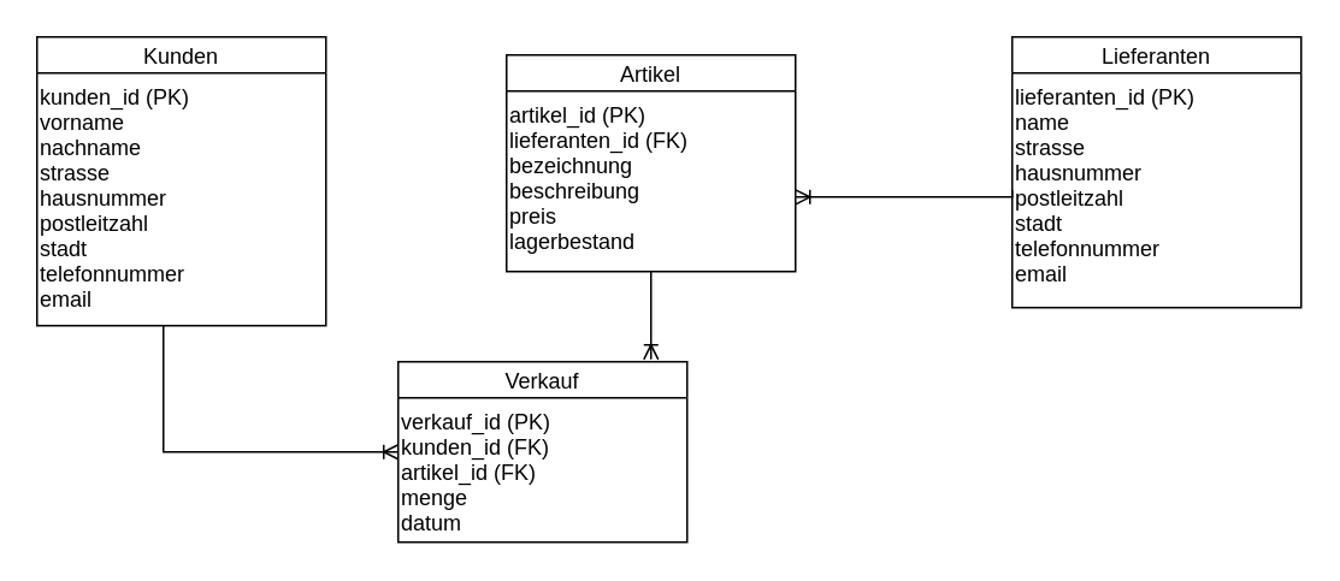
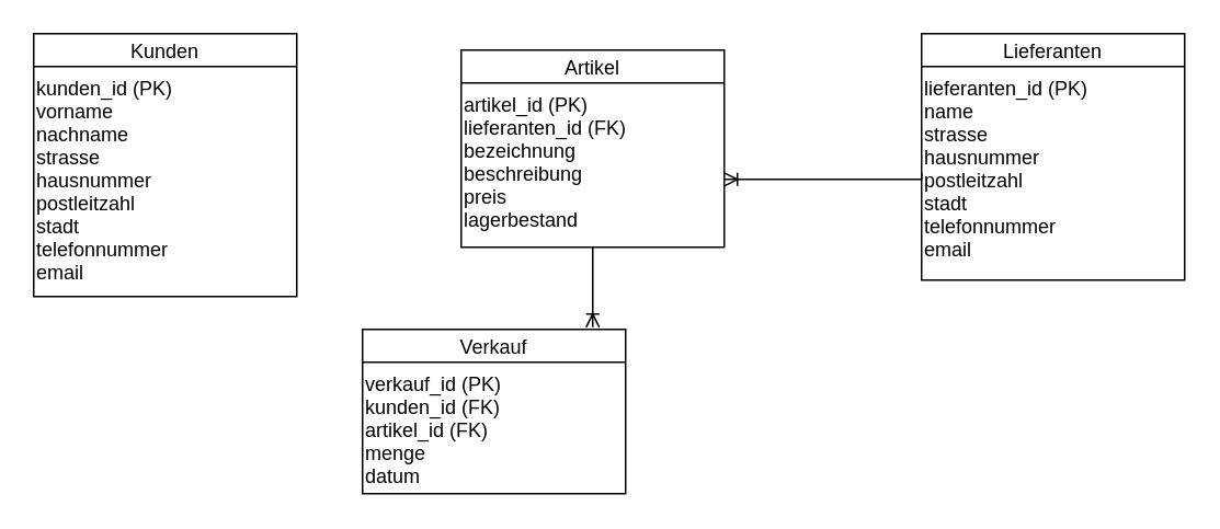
- <mxCell id="10" style="edgeStyle=orthogonalEdgeStyle;rounded=0;orthogonalLoop=1;endArrow=ERoneToMany;endFill=0;" edge="1" parent="1" source="2" target="8"><mxGeometry relative="1" as="geometry"><Array as="points"><mxPoint x="90" y="250" /></Array></mxGeometry></mxCell>
